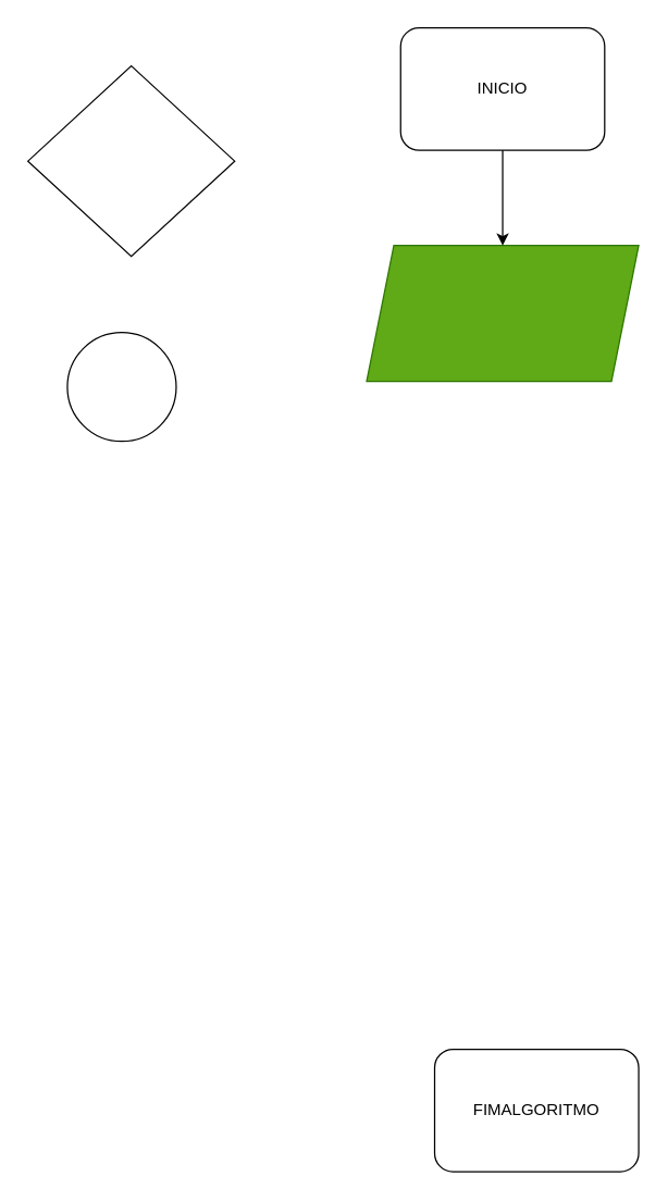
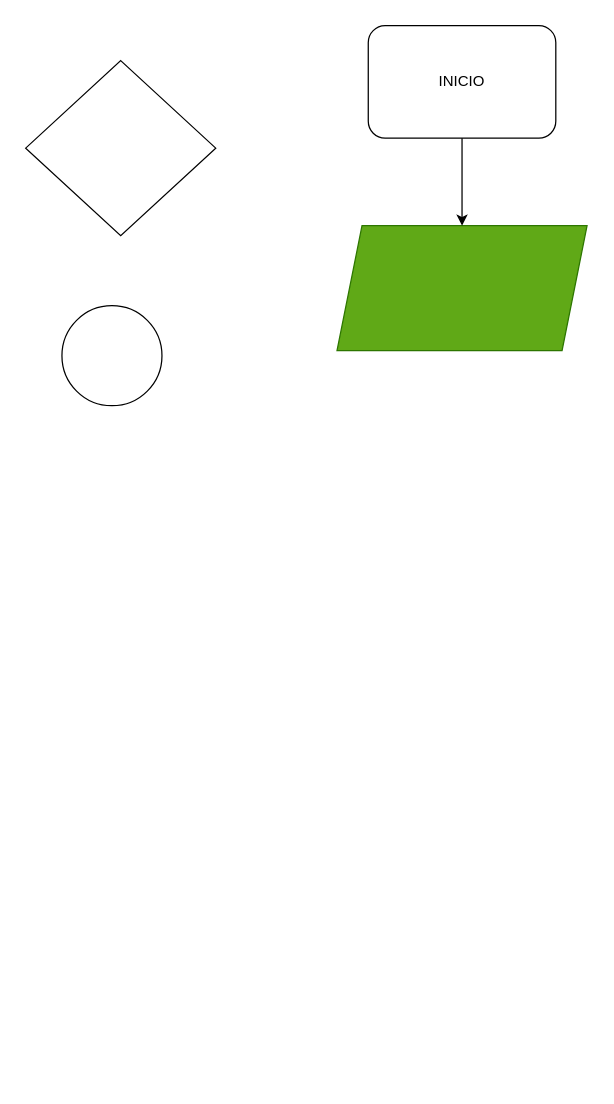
- <mxCell id="5" value="FIMALGORITMO" style="rounded=1;whiteSpace=wrap;html=1;fillColor=light-dark(#FFFFFF,#FFCCFF);" vertex="1" parent="1"><mxGeometry x="319" y="771" width="150" height="90" as="geometry" /></mxCell>
